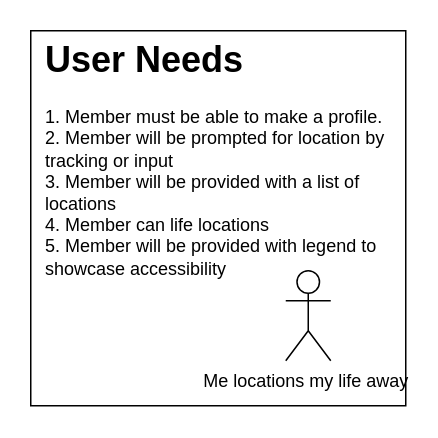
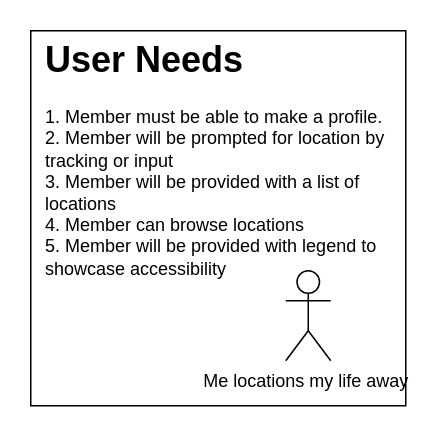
- <mxCell id="3" value="&lt;h1&gt;User Needs&amp;nbsp;&lt;/h1&gt;&lt;div&gt;1. Member must be able to make a profile.&amp;nbsp;&lt;/div&gt;&lt;div&gt;2. Member will be prompted for location by tracking or input&amp;nbsp;&lt;/div&gt;&lt;div&gt;3. Member will be provided with a list of locations&amp;nbsp;&lt;/div&gt;&lt;div&gt;4. Member can life locations&amp;nbsp;&lt;/div&gt;&lt;div&gt;5.&amp;nbsp;&lt;span&gt;Member will be provided with legend to showcase accessibility&lt;/span&gt;&lt;/div&gt;" style="text;html=1;strokeColor=none;fillColor=none;spacing=5;spacingTop=-20;whiteSpace=wrap;overflow=hidden;rounded=0;" vertex="1" parent="1"><mxGeometry x="25" y="20" width="240" height="250" as="geometry" /></mxCell>
+ <mxCell id="3" value="&lt;h1&gt;User Needs&amp;nbsp;&lt;/h1&gt;&lt;div&gt;1. Member must be able to make a profile.&amp;nbsp;&lt;/div&gt;&lt;div&gt;2. Member will be prompted for location by tracking or input&amp;nbsp;&lt;/div&gt;&lt;div&gt;3. Member will be provided with a list of locations&amp;nbsp;&lt;/div&gt;&lt;div&gt;4. Member can browse locations&amp;nbsp;&lt;/div&gt;&lt;div&gt;5.&amp;nbsp;&lt;span&gt;Member will be provided with legend to showcase accessibility&lt;/span&gt;&lt;/div&gt;" style="text;html=1;strokeColor=none;fillColor=none;spacing=5;spacingTop=-20;whiteSpace=wrap;overflow=hidden;rounded=0;" vertex="1" parent="1"><mxGeometry x="25" y="20" width="240" height="250" as="geometry" /></mxCell>
